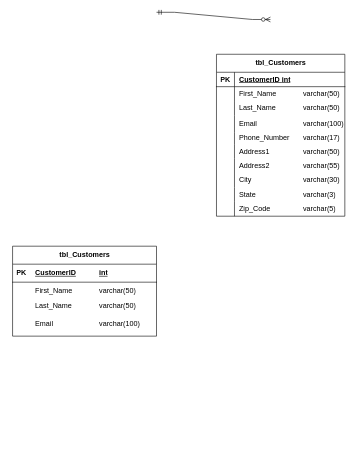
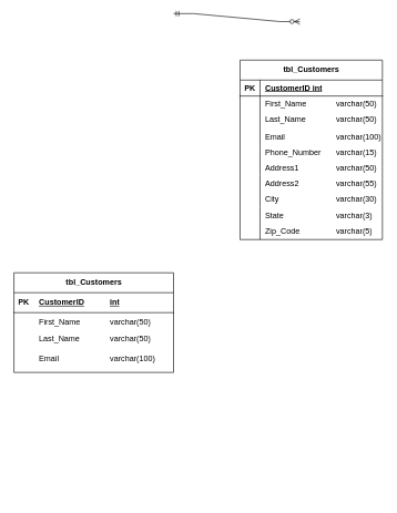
- <mxCell id="17" value="Phone_Number&#09;&lt;span style=&quot;white-space: pre;&quot;&gt;&#09;&lt;/span&gt;varchar(17)" style="shape=partialRectangle;connectable=0;fillColor=none;top=0;left=0;bottom=0;right=0;align=left;spacingLeft=6;overflow=hidden;whiteSpace=wrap;html=1;" vertex="1" parent="15"><mxGeometry x="30" width="184" height="20" as="geometry"><mxRectangle width="184" height="20" as="alternateBounds" /></mxGeometry></mxCell>
+ <mxCell id="17" value="Phone_Number&#09;&lt;span style=&quot;white-space: pre;&quot;&gt;&#09;&lt;/span&gt;varchar(15)" style="shape=partialRectangle;connectable=0;fillColor=none;top=0;left=0;bottom=0;right=0;align=left;spacingLeft=6;overflow=hidden;whiteSpace=wrap;html=1;" vertex="1" parent="15"><mxGeometry x="30" width="184" height="20" as="geometry"><mxRectangle width="184" height="20" as="alternateBounds" /></mxGeometry></mxCell>
